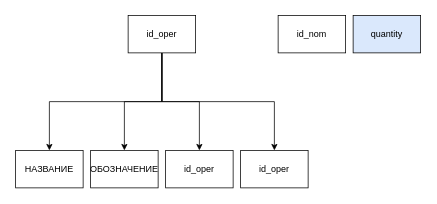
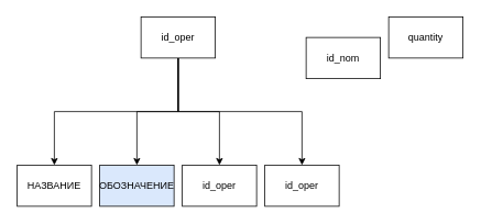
- <mxCell id="7" value="id_nom" style="rounded=0;whiteSpace=wrap;html=1;" vertex="1" parent="1"><mxGeometry x="370" y="20" width="90" height="50" as="geometry" /></mxCell>
+ <mxCell id="7" value="id_nom" style="rounded=0;whiteSpace=wrap;html=1;" vertex="1" parent="1"><mxGeometry x="370" y="45" width="90" height="50" as="geometry" /></mxCell>
- <mxCell id="8" value="quantity" style="rounded=0;whiteSpace=wrap;html=1;fillColor=#dae8fc;" vertex="1" parent="1"><mxGeometry x="470" y="20" width="90" height="50" as="geometry" /></mxCell>
+ <mxCell id="8" value="quantity" style="rounded=0;whiteSpace=wrap;html=1;" vertex="1" parent="1"><mxGeometry x="470" y="20" width="90" height="50" as="geometry" /></mxCell>
- <mxCell id="10" value="ОБОЗНАЧЕНИЕ" style="rounded=0;whiteSpace=wrap;html=1;" vertex="1" parent="1"><mxGeometry x="120" y="200" width="90" height="50" as="geometry" /></mxCell>
+ <mxCell id="10" value="ОБОЗНАЧЕНИЕ" style="rounded=0;whiteSpace=wrap;html=1;fillColor=#dae8fc;" vertex="1" parent="1"><mxGeometry x="120" y="200" width="90" height="50" as="geometry" /></mxCell>
